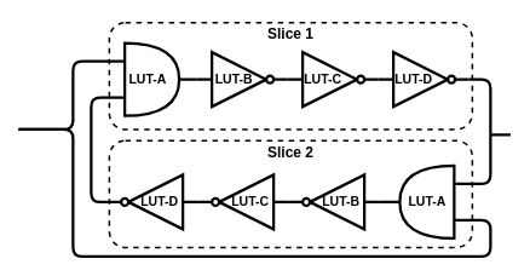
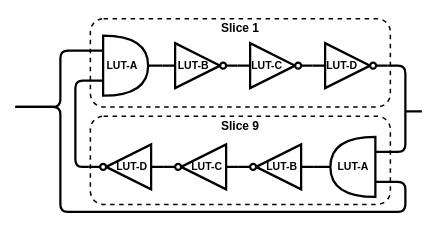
- <mxCell id="21" value="&lt;b&gt;&lt;font style=&quot;font-size: 16px;&quot;&gt;Slice 2&lt;/font&gt;&lt;/b&gt;" style="text;html=1;strokeColor=none;fillColor=none;align=center;verticalAlign=middle;whiteSpace=wrap;rounded=0;labelBackgroundColor=none;fontSize=14;" vertex="1" parent="1"><mxGeometry x="290" y="152" width="60" height="30" as="geometry" /></mxCell>
+ <mxCell id="21" value="&lt;b&gt;&lt;font style=&quot;font-size: 16px;&quot;&gt;Slice 9&lt;/font&gt;&lt;/b&gt;" style="text;html=1;strokeColor=none;fillColor=none;align=center;verticalAlign=middle;whiteSpace=wrap;rounded=0;labelBackgroundColor=none;fontSize=14;" vertex="1" parent="1"><mxGeometry x="290" y="152" width="60" height="30" as="geometry" /></mxCell>
